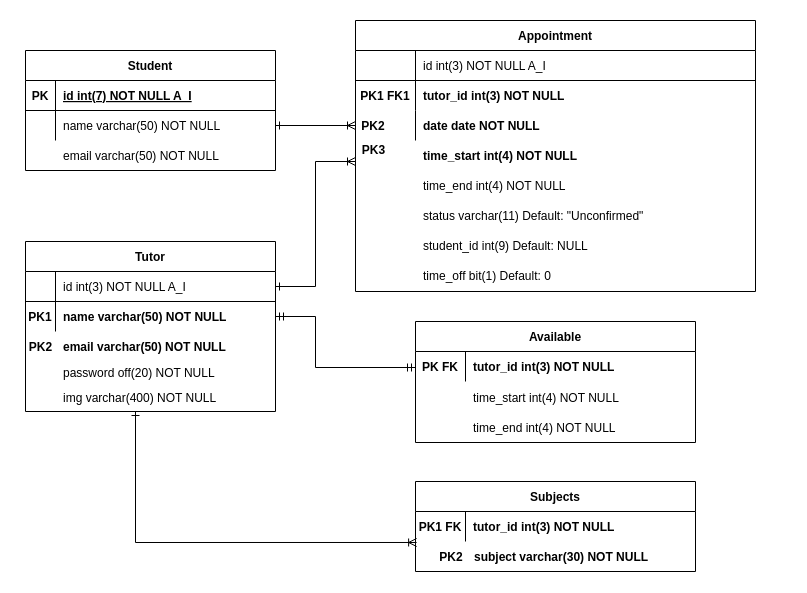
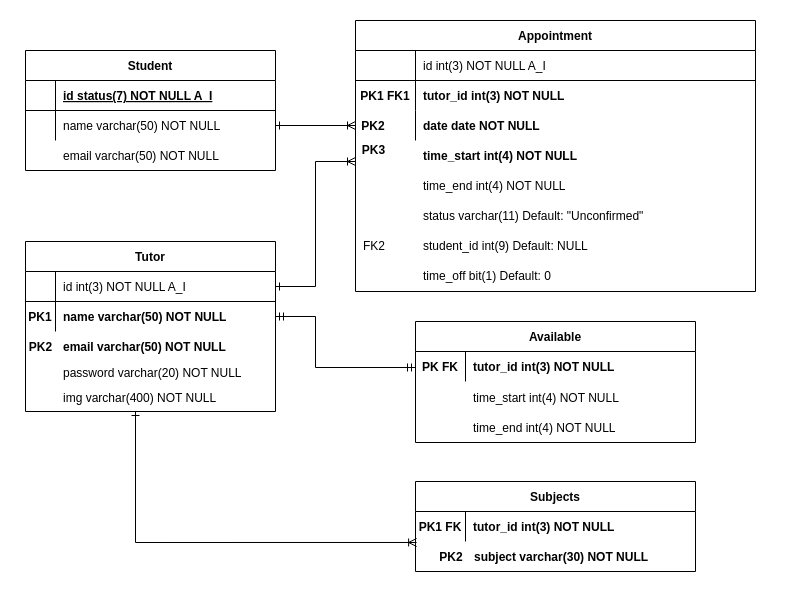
- <mxCell id="22" value="PK" style="shape=partialRectangle;overflow=hidden;connectable=0;fillColor=none;top=0;left=0;bottom=0;right=0;fontStyle=1;" parent="21" vertex="1"><mxGeometry width="30" height="30" as="geometry" /></mxCell>
- <mxCell id="23" value="id int(7) NOT NULL A_I" style="shape=partialRectangle;overflow=hidden;connectable=0;fillColor=none;top=0;left=0;bottom=0;right=0;align=left;spacingLeft=6;fontStyle=5;" parent="21" vertex="1"><mxGeometry x="30" width="220" height="30" as="geometry" /></mxCell>
+ <mxCell id="23" value="id status(7) NOT NULL A_I" style="shape=partialRectangle;overflow=hidden;connectable=0;fillColor=none;top=0;left=0;bottom=0;right=0;align=left;spacingLeft=6;fontStyle=5;" parent="21" vertex="1"><mxGeometry x="30" width="220" height="30" as="geometry" /></mxCell>
+ <mxCell id="43" value="FK2" style="shape=partialRectangle;overflow=hidden;connectable=0;fillColor=none;top=0;left=0;bottom=0;right=0;" parent="1" vertex="1"><mxGeometry x="359" y="230" width="30" height="30" as="geometry" /></mxCell>
- <mxCell id="59" value="password off(20) NOT NULL" style="shape=partialRectangle;overflow=hidden;connectable=0;fillColor=none;top=0;left=0;bottom=0;right=0;align=left;spacingLeft=6;" vertex="1" parent="1"><mxGeometry x="55" y="357" width="220" height="30" as="geometry" /></mxCell>
+ <mxCell id="59" value="password varchar(20) NOT NULL" style="shape=partialRectangle;overflow=hidden;connectable=0;fillColor=none;top=0;left=0;bottom=0;right=0;align=left;spacingLeft=6;" vertex="1" parent="1"><mxGeometry x="55" y="357" width="220" height="30" as="geometry" /></mxCell>
